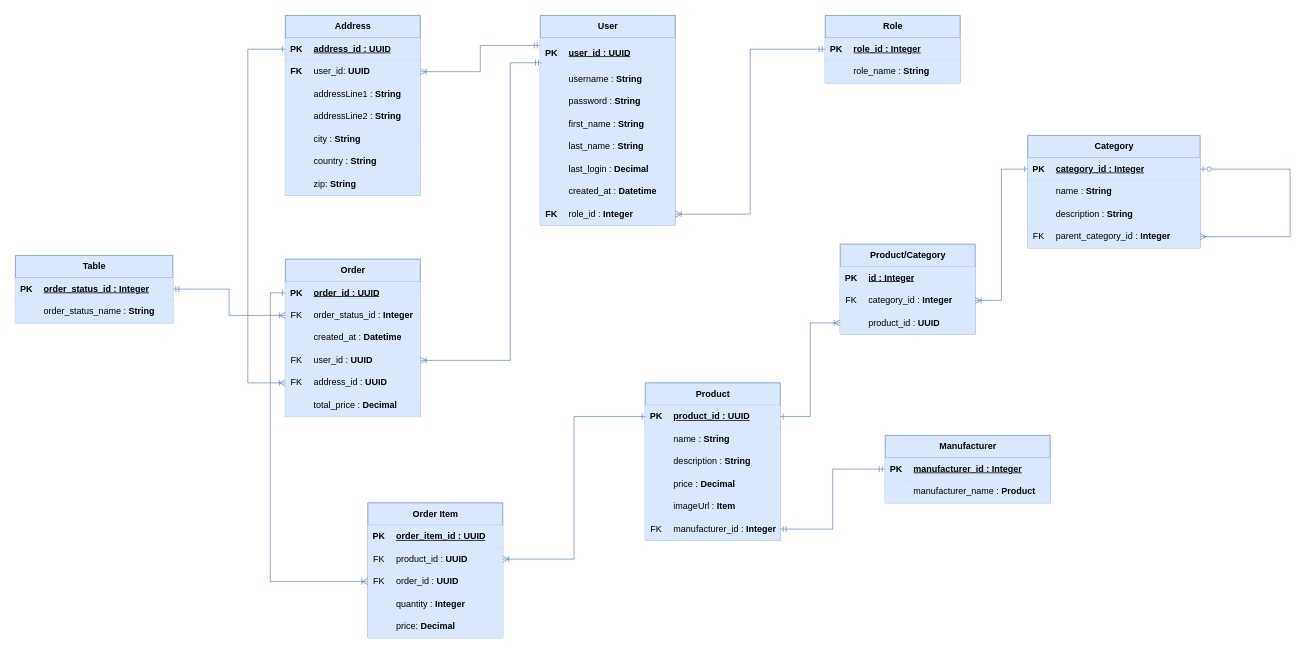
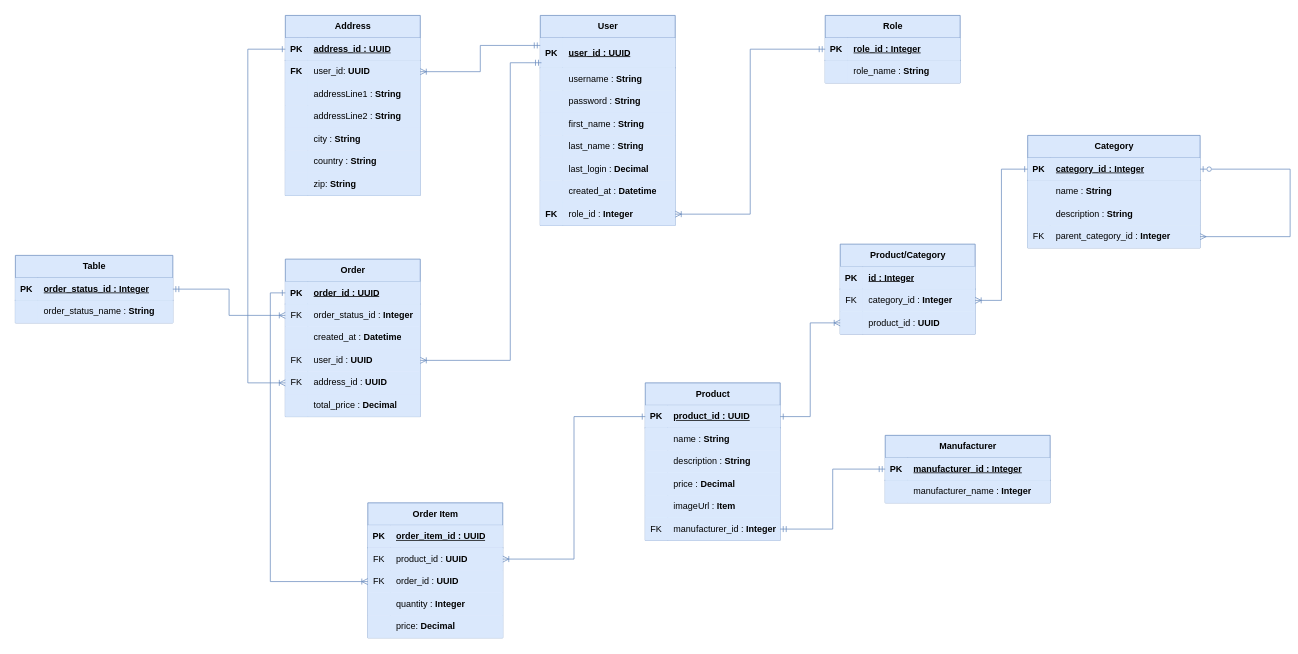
- <mxCell id="111" value="manufacturer_name : &lt;b&gt;Product&lt;/b&gt;" style="shape=partialRectangle;connectable=0;fillColor=#dae8fc;top=0;left=0;bottom=0;right=0;align=left;spacingLeft=6;overflow=hidden;whiteSpace=wrap;html=1;strokeColor=#6c8ebf;" parent="109" vertex="1"><mxGeometry x="30" width="190" height="30" as="geometry"><mxRectangle width="190" height="30" as="alternateBounds" /></mxGeometry></mxCell>
+ <mxCell id="111" value="manufacturer_name : &lt;b&gt;Integer&lt;/b&gt;" style="shape=partialRectangle;connectable=0;fillColor=#dae8fc;top=0;left=0;bottom=0;right=0;align=left;spacingLeft=6;overflow=hidden;whiteSpace=wrap;html=1;strokeColor=#6c8ebf;" parent="109" vertex="1"><mxGeometry x="30" width="190" height="30" as="geometry"><mxRectangle width="190" height="30" as="alternateBounds" /></mxGeometry></mxCell>
